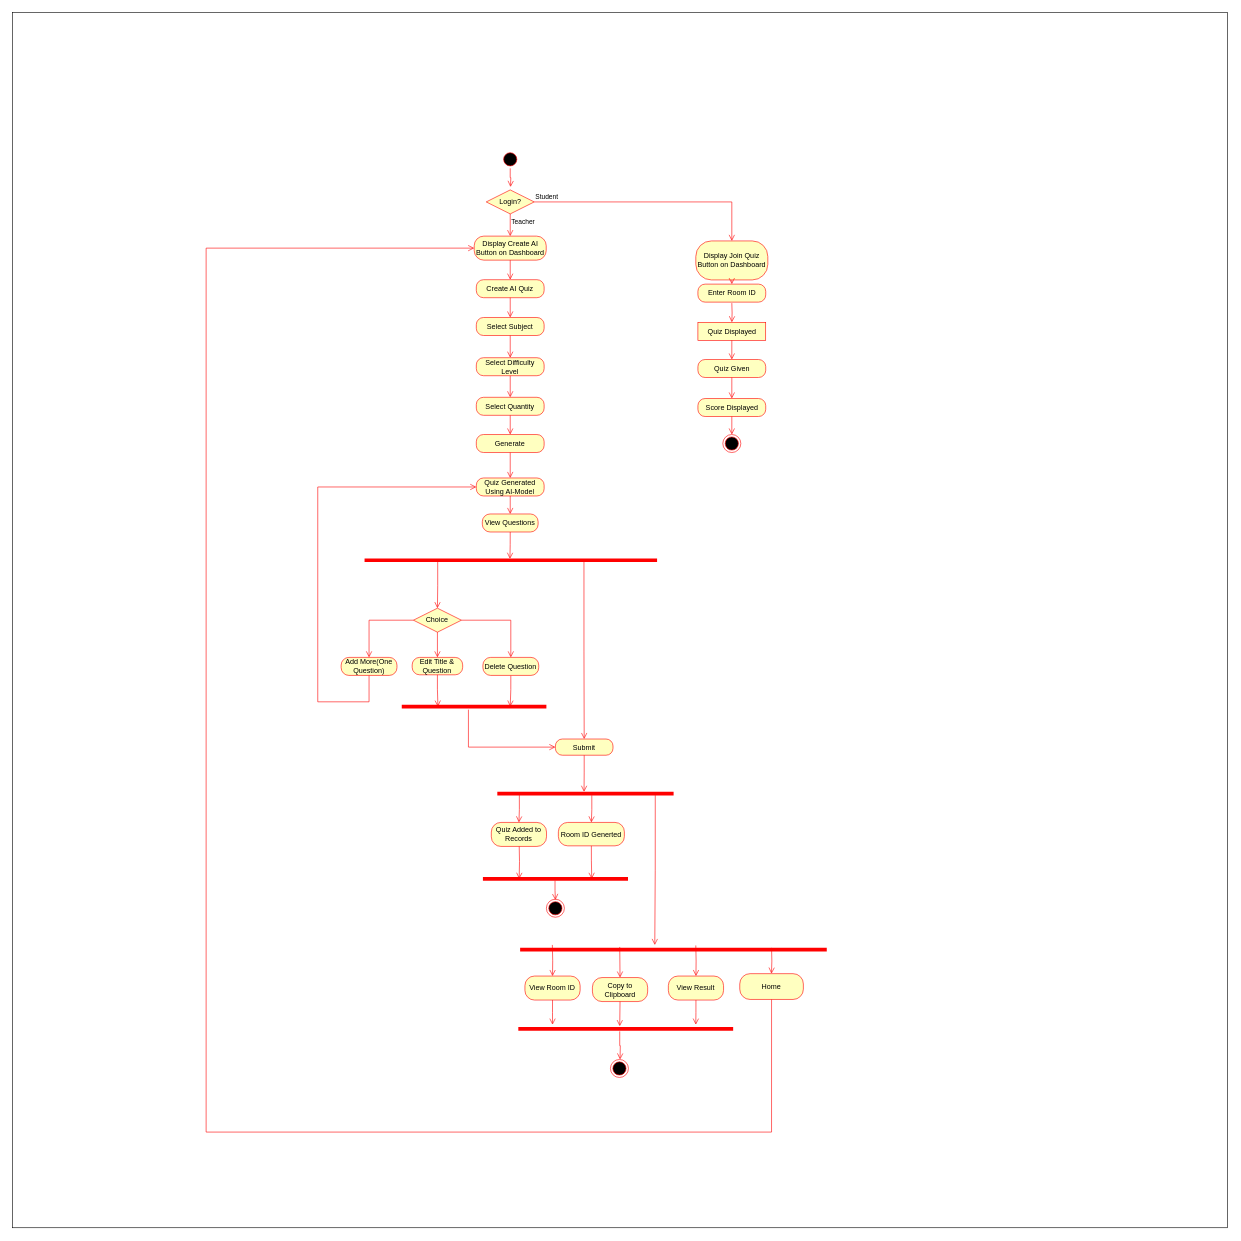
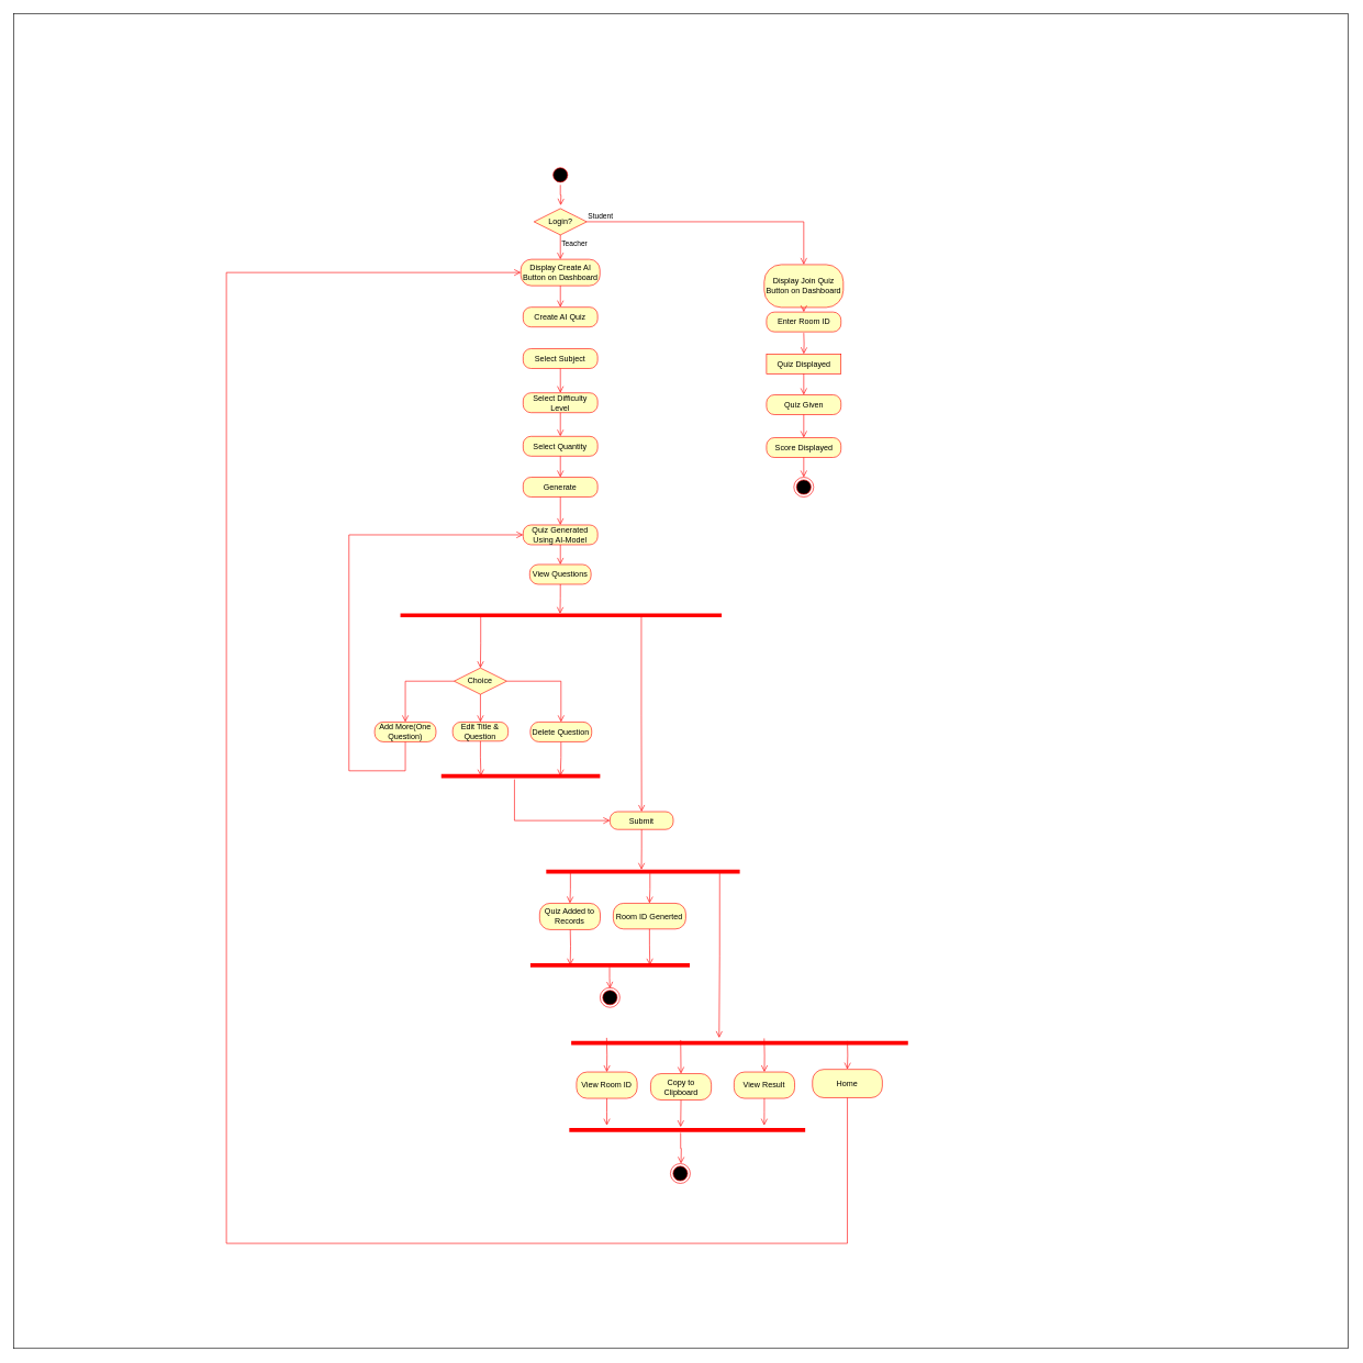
- <mxCell id="59" value="" style="edgeStyle=orthogonalEdgeStyle;html=1;verticalAlign=bottom;endArrow=open;endSize=8;strokeColor=#ff0000;rounded=0;exitX=0.5;exitY=1;exitDx=0;exitDy=0;entryX=0.5;entryY=0;entryDx=0;entryDy=0;" parent="1" source="58" target="51" edge="1"><mxGeometry relative="1" as="geometry"><mxPoint x="859.77" y="605.58" as="targetPoint" /><mxPoint x="859.77" y="568.58" as="sourcePoint" /></mxGeometry></mxCell>
